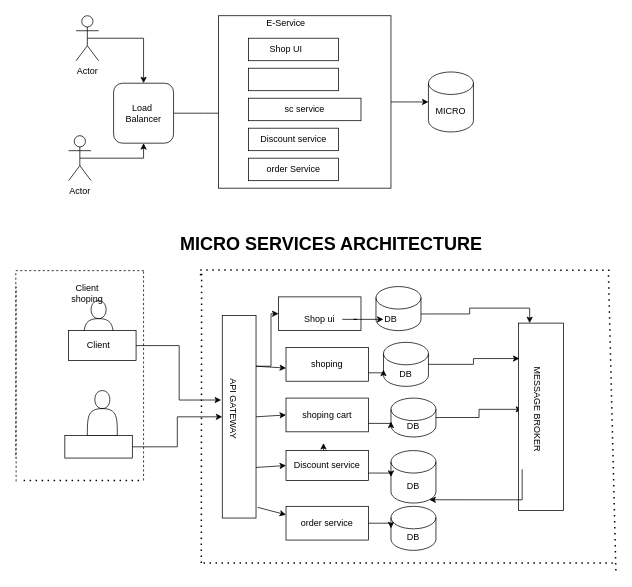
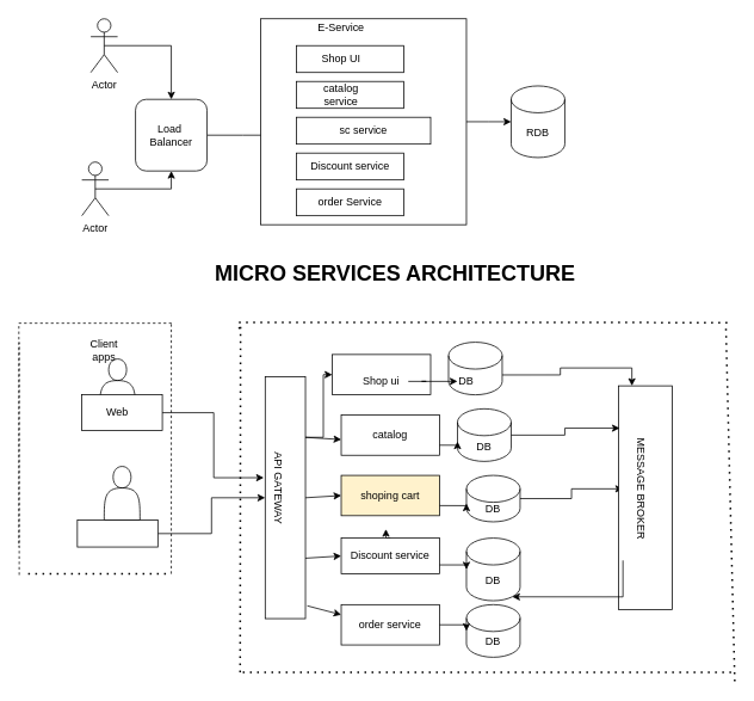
+ <mxCell id="12" value="catalog service" style="text;html=1;align=center;verticalAlign=middle;whiteSpace=wrap;rounded=0;" vertex="1" parent="1"><mxGeometry x="346" y="90" width="70" height="30" as="geometry" /></mxCell>
- <mxCell id="18" value="MICRO" style="shape=cylinder3;whiteSpace=wrap;html=1;boundedLbl=1;backgroundOutline=1;size=15;" vertex="1" parent="1"><mxGeometry x="571" y="95" width="60" height="80" as="geometry" /></mxCell>
+ <mxCell id="18" value="RDB" style="shape=cylinder3;whiteSpace=wrap;html=1;boundedLbl=1;backgroundOutline=1;size=15;" vertex="1" parent="1"><mxGeometry x="571" y="95" width="60" height="80" as="geometry" /></mxCell>
- <mxCell id="66" value="MICRO SERVICES ARCHITECTURE" style="text;strokeColor=none;fillColor=none;html=1;fontSize=24;fontStyle=1;verticalAlign=middle;align=center;" vertex="1" parent="1"><mxGeometry x="191" y="310" width="500" height="30" as="geometry" /></mxCell>
+ <mxCell id="66" value="MICRO SERVICES ARCHITECTURE" style="text;strokeColor=none;fillColor=none;html=1;fontSize=24;fontStyle=1;verticalAlign=middle;align=center;" vertex="1" parent="1"><mxGeometry x="191" y="290" width="500" height="30" as="geometry" /></mxCell>
- <mxCell id="50" value="Client shoping" style="text;html=1;align=center;verticalAlign=middle;whiteSpace=wrap;rounded=0;" vertex="1" parent="1"><mxGeometry x="86" y="370" width="60" height="40" as="geometry" /></mxCell>
+ <mxCell id="50" value="Client apps" style="text;html=1;align=center;verticalAlign=middle;whiteSpace=wrap;rounded=0;" vertex="1" parent="1"><mxGeometry x="86" y="370" width="60" height="40" as="geometry" /></mxCell>
- <mxCell id="21" value="Client" style="text;html=1;align=center;verticalAlign=middle;whiteSpace=wrap;rounded=0;" vertex="1" parent="1"><mxGeometry x="101" y="445" width="60" height="30" as="geometry" /></mxCell>
+ <mxCell id="21" value="Web" style="text;html=1;align=center;verticalAlign=middle;whiteSpace=wrap;rounded=0;" vertex="1" parent="1"><mxGeometry x="101" y="445" width="60" height="30" as="geometry" /></mxCell>
- <mxCell id="34" value="shoping" style="rounded=0;whiteSpace=wrap;html=1;" vertex="1" parent="1"><mxGeometry x="381" y="462.51" width="110" height="45" as="geometry" /></mxCell>
+ <mxCell id="34" value="catalog" style="rounded=0;whiteSpace=wrap;html=1;" vertex="1" parent="1"><mxGeometry x="381" y="462.51" width="110" height="45" as="geometry" /></mxCell>
- <mxCell id="35" value="shoping cart" style="rounded=0;whiteSpace=wrap;html=1;" vertex="1" parent="1"><mxGeometry x="381" y="530" width="110" height="45" as="geometry" /></mxCell>
+ <mxCell id="35" value="shoping cart" style="rounded=0;whiteSpace=wrap;html=1;fillColor=#fff2cc;" vertex="1" parent="1"><mxGeometry x="381" y="530" width="110" height="45" as="geometry" /></mxCell>
